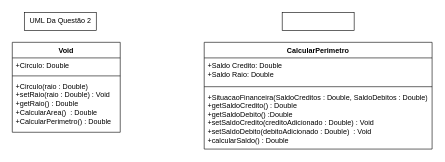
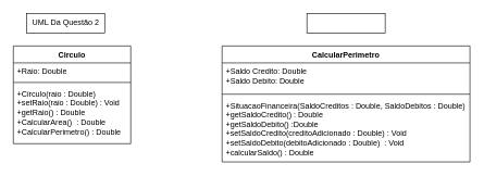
- <mxCell id="2" value="Void" style="swimlane;fontStyle=1;align=center;verticalAlign=top;childLayout=stackLayout;horizontal=1;startSize=26;horizontalStack=0;resizeParent=1;resizeParentMax=0;resizeLast=0;collapsible=1;marginBottom=0;whiteSpace=wrap;html=1;" vertex="1" parent="1"><mxGeometry x="20" y="70" width="180" height="150" as="geometry" /></mxCell>
+ <mxCell id="2" value="Circulo" style="swimlane;fontStyle=1;align=center;verticalAlign=top;childLayout=stackLayout;horizontal=1;startSize=26;horizontalStack=0;resizeParent=1;resizeParentMax=0;resizeLast=0;collapsible=1;marginBottom=0;whiteSpace=wrap;html=1;" vertex="1" parent="1"><mxGeometry x="20" y="70" width="180" height="150" as="geometry" /></mxCell>
- <mxCell id="3" value="+Circulo: Double" style="text;strokeColor=none;fillColor=none;align=left;verticalAlign=top;spacingLeft=4;spacingRight=4;overflow=hidden;rotatable=0;points=[[0,0.5],[1,0.5]];portConstraint=eastwest;whiteSpace=wrap;html=1;" vertex="1" parent="2"><mxGeometry y="26" width="180" height="26" as="geometry" /></mxCell>
+ <mxCell id="3" value="+Raio: Double" style="text;strokeColor=none;fillColor=none;align=left;verticalAlign=top;spacingLeft=4;spacingRight=4;overflow=hidden;rotatable=0;points=[[0,0.5],[1,0.5]];portConstraint=eastwest;whiteSpace=wrap;html=1;" vertex="1" parent="2"><mxGeometry y="26" width="180" height="26" as="geometry" /></mxCell>
- <mxCell id="8" value="+Saldo Credito: Double&lt;div&gt;+Saldo Raio: Double&lt;span style=&quot;background-color: initial;&quot;&gt;&amp;nbsp;&lt;/span&gt;&lt;/div&gt;" style="text;strokeColor=none;fillColor=none;align=left;verticalAlign=top;spacingLeft=4;spacingRight=4;overflow=hidden;rotatable=0;points=[[0,0.5],[1,0.5]];portConstraint=eastwest;whiteSpace=wrap;html=1;" vertex="1" parent="7"><mxGeometry y="26" width="380" height="44" as="geometry" /></mxCell>
+ <mxCell id="8" value="+Saldo Credito: Double&lt;div&gt;+Saldo Debito: Double&lt;span style=&quot;background-color: initial;&quot;&gt;&amp;nbsp;&lt;/span&gt;&lt;/div&gt;" style="text;strokeColor=none;fillColor=none;align=left;verticalAlign=top;spacingLeft=4;spacingRight=4;overflow=hidden;rotatable=0;points=[[0,0.5],[1,0.5]];portConstraint=eastwest;whiteSpace=wrap;html=1;" vertex="1" parent="7"><mxGeometry y="26" width="380" height="44" as="geometry" /></mxCell>
